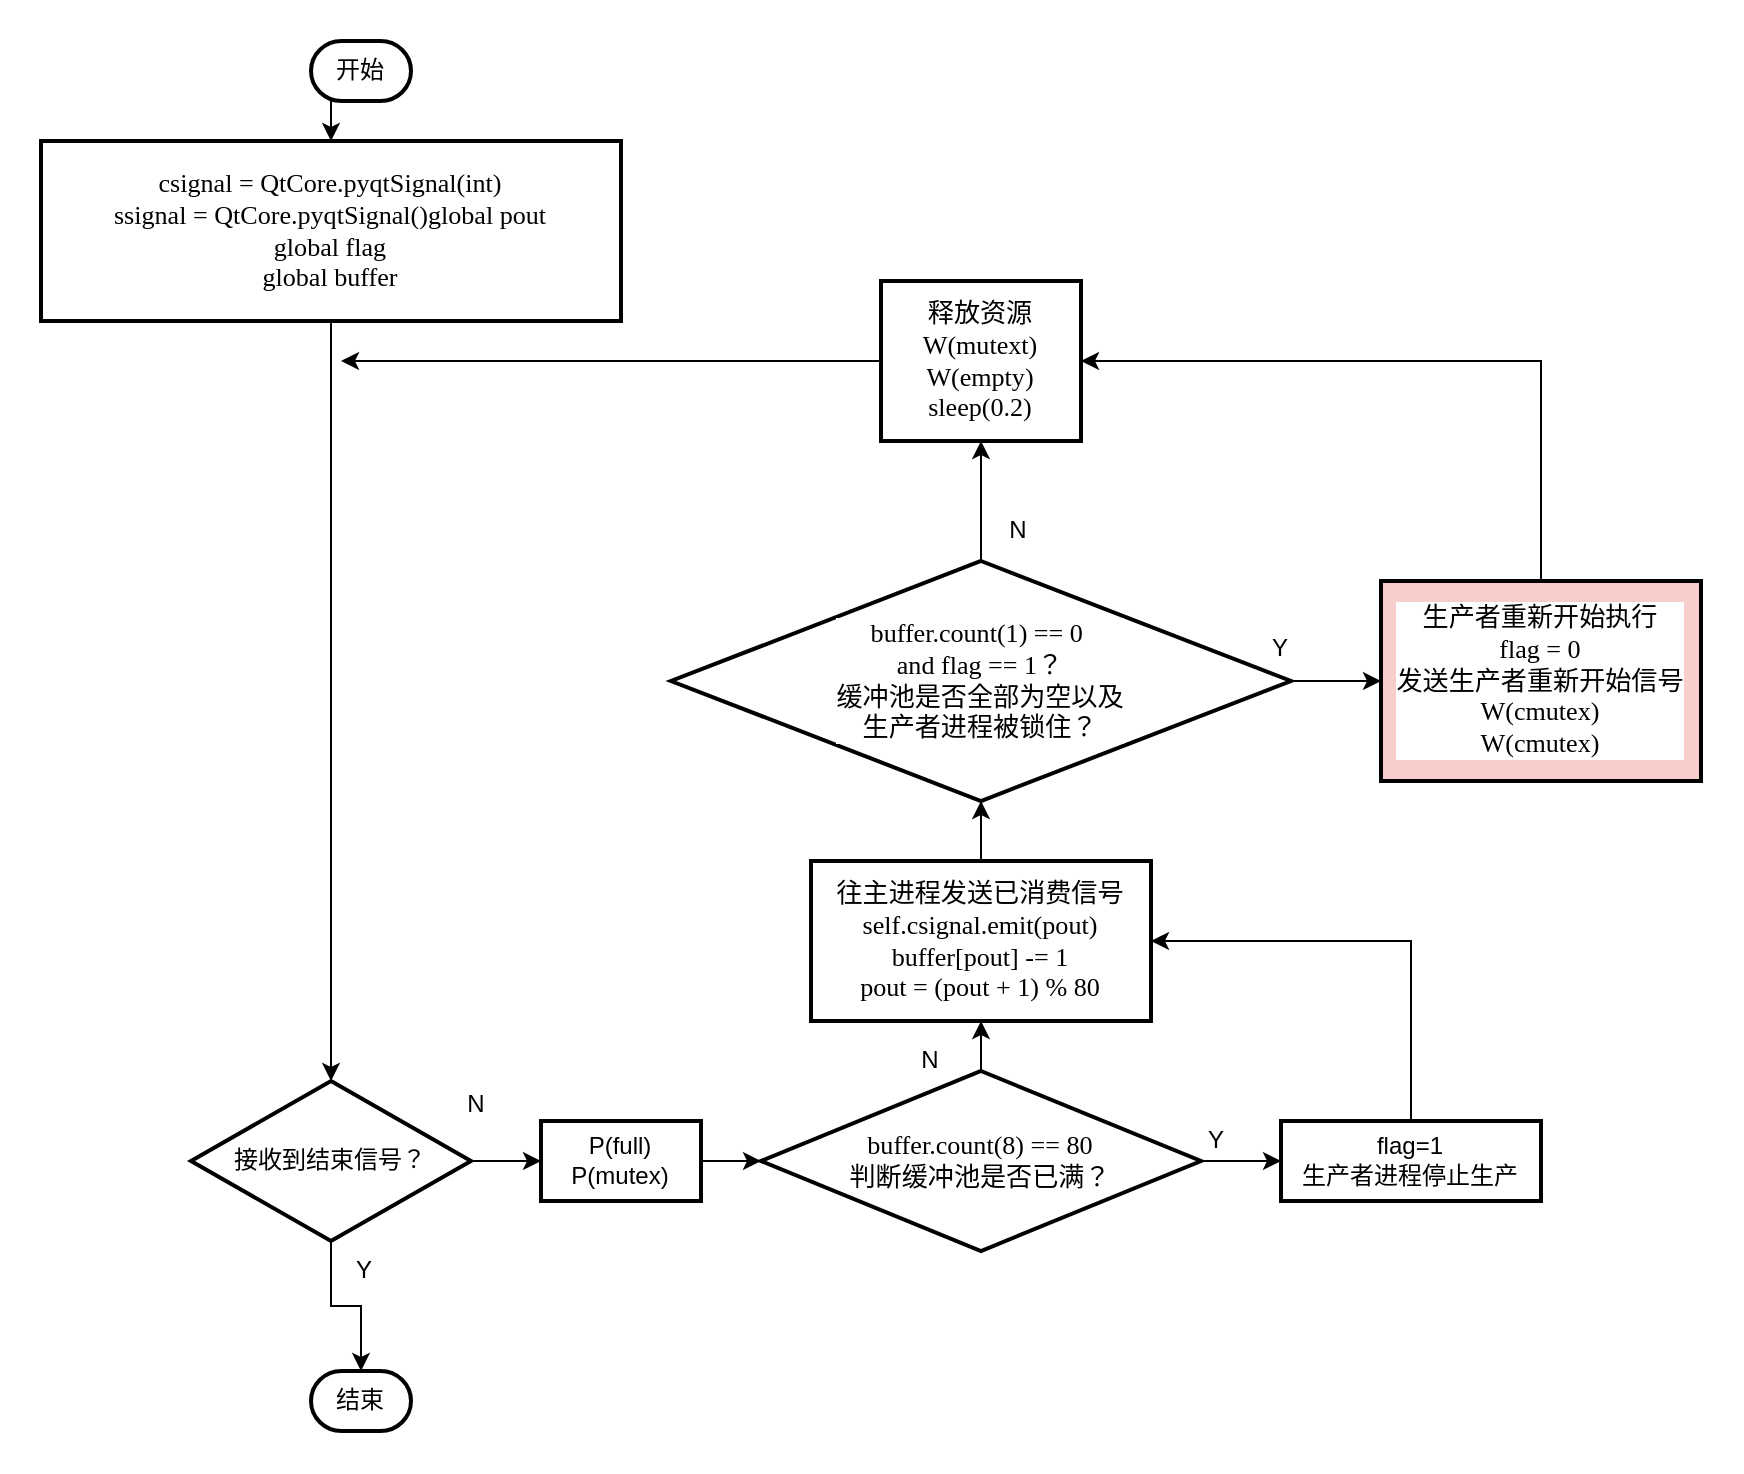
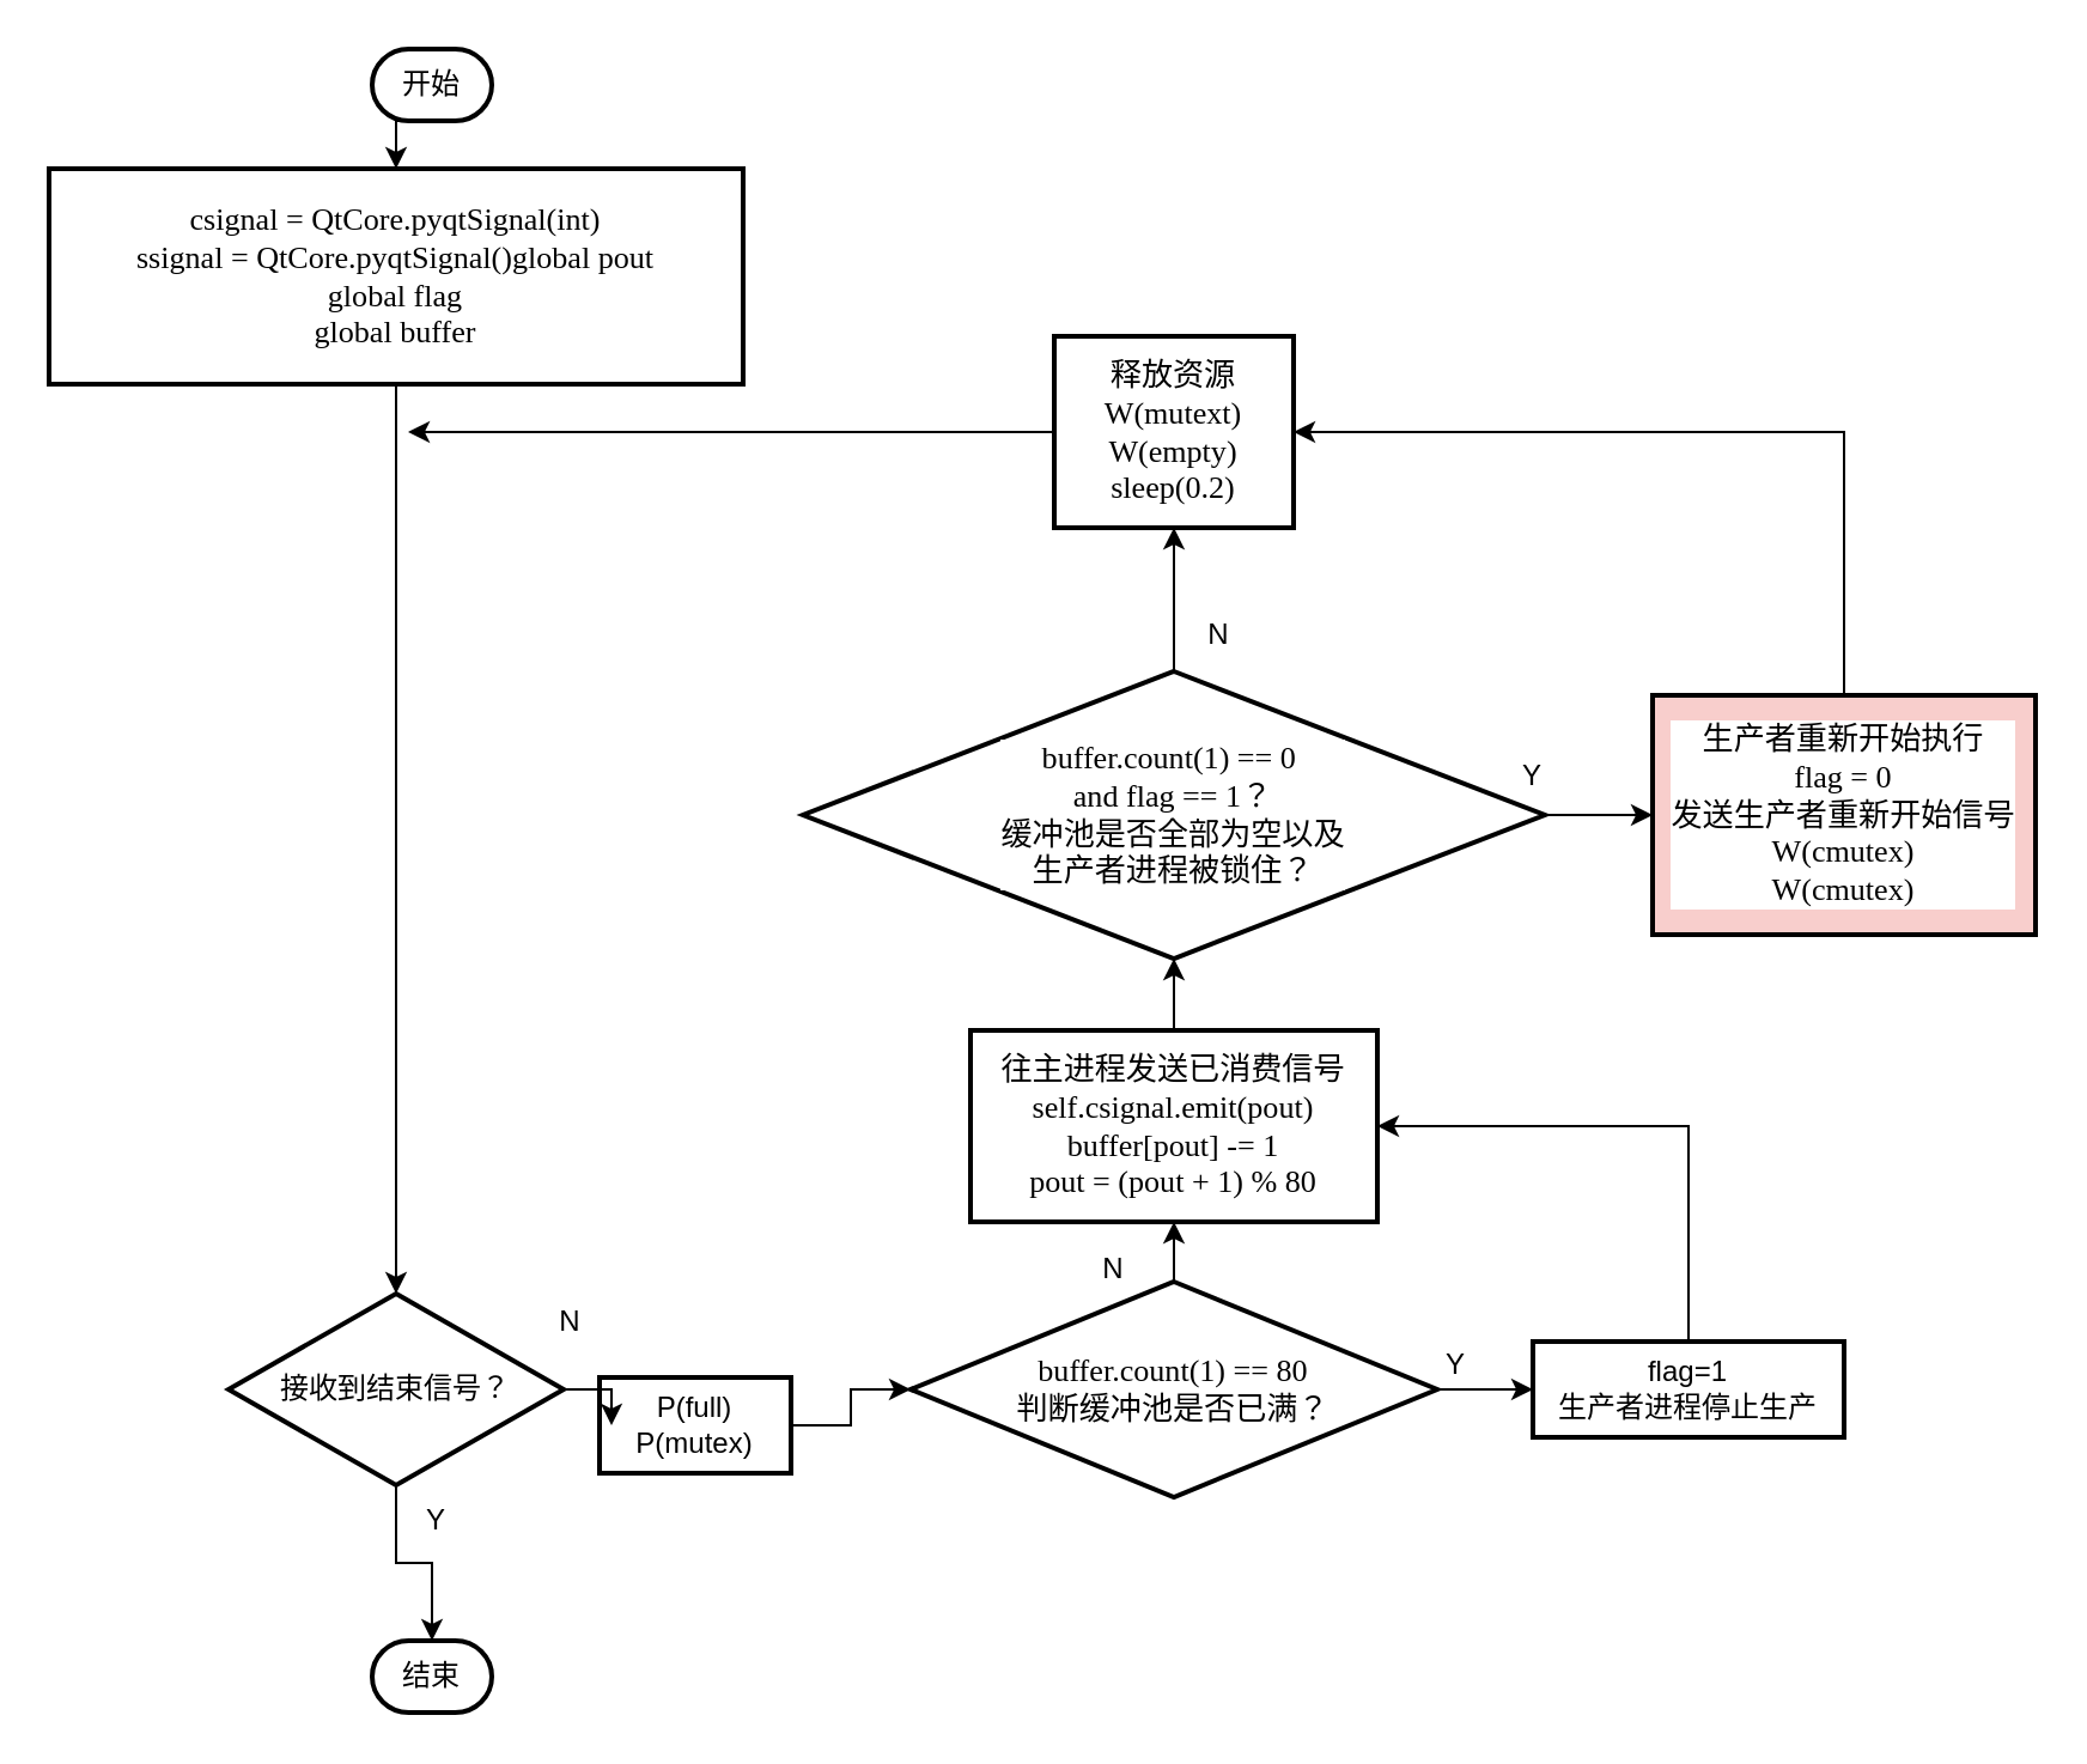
- <mxCell id="8" value="&lt;div&gt;P(full)&lt;/div&gt;&lt;div&gt;P(mutex)&lt;br&gt;&lt;/div&gt;" style="rounded=0;whiteSpace=wrap;html=1;absoluteArcSize=1;arcSize=14;strokeWidth=2;" vertex="1" parent="1"><mxGeometry x="270" y="560" width="80" height="40" as="geometry" /></mxCell>
+ <mxCell id="8" value="&lt;div&gt;P(full)&lt;/div&gt;&lt;div&gt;P(mutex)&lt;br&gt;&lt;/div&gt;" style="rounded=0;whiteSpace=wrap;html=1;absoluteArcSize=1;arcSize=14;strokeWidth=2;" vertex="1" parent="1"><mxGeometry x="250" y="575" width="80" height="40" as="geometry" /></mxCell>
- <mxCell id="14" value="&lt;pre style=&quot;background-color: #ffffff ; color: #080808 ; font-family: &amp;#34;jetbrains mono&amp;#34; ; font-size: 9.8pt&quot;&gt;&lt;font color=&quot;#000000&quot;&gt;buffer.count(8) == &lt;/font&gt;&lt;span style=&quot;color: #1750eb&quot;&gt;&lt;font color=&quot;#000000&quot;&gt;80&lt;br&gt;判断缓冲池是否已满？&lt;/font&gt;&lt;br&gt;&lt;/span&gt;&lt;/pre&gt;" style="strokeWidth=2;html=1;shape=mxgraph.flowchart.decision;whiteSpace=wrap;rounded=0;" vertex="1" parent="1"><mxGeometry x="380" y="535" width="220" height="90" as="geometry" /></mxCell>
+ <mxCell id="14" value="&lt;pre style=&quot;background-color: #ffffff ; color: #080808 ; font-family: &amp;#34;jetbrains mono&amp;#34; ; font-size: 9.8pt&quot;&gt;&lt;font color=&quot;#000000&quot;&gt;buffer.count(1) == &lt;/font&gt;&lt;span style=&quot;color: #1750eb&quot;&gt;&lt;font color=&quot;#000000&quot;&gt;80&lt;br&gt;判断缓冲池是否已满？&lt;/font&gt;&lt;br&gt;&lt;/span&gt;&lt;/pre&gt;" style="strokeWidth=2;html=1;shape=mxgraph.flowchart.decision;whiteSpace=wrap;rounded=0;" vertex="1" parent="1"><mxGeometry x="380" y="535" width="220" height="90" as="geometry" /></mxCell>
